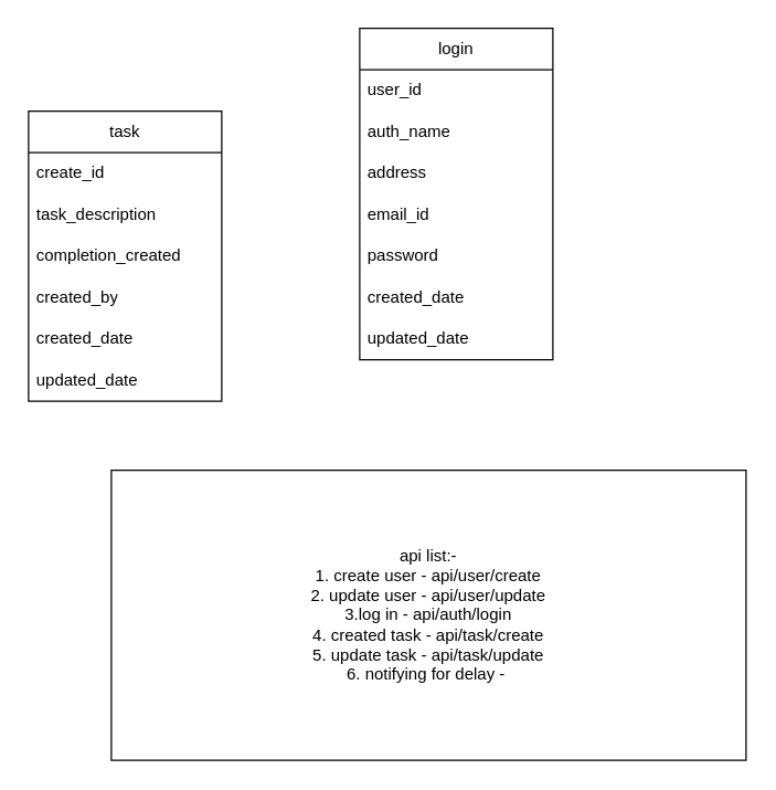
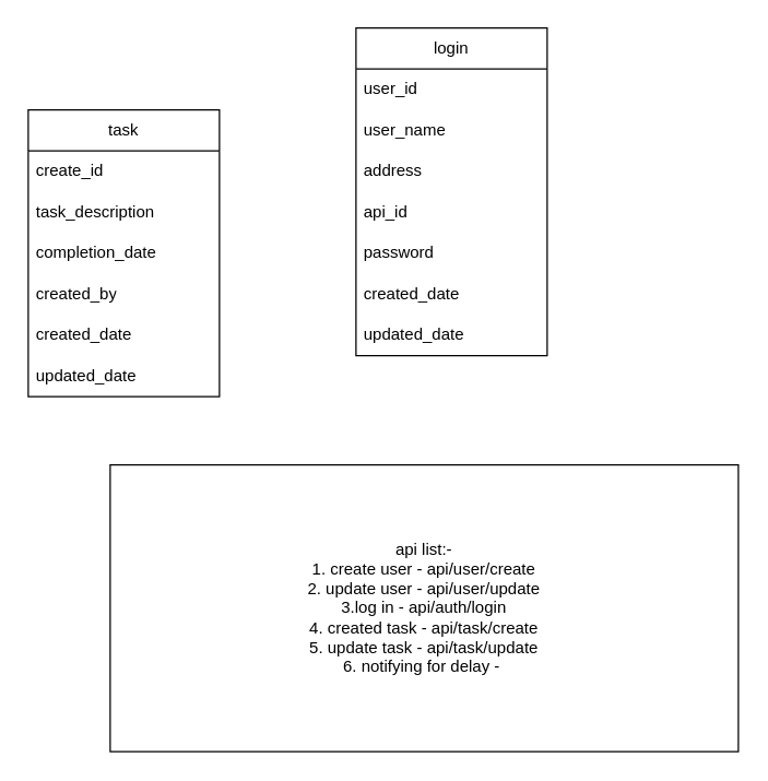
- <mxCell id="11" value="auth_name" style="text;strokeColor=none;fillColor=none;align=left;verticalAlign=middle;spacingLeft=4;spacingRight=4;overflow=hidden;points=[[0,0.5],[1,0.5]];portConstraint=eastwest;rotatable=0;whiteSpace=wrap;html=1;" vertex="1" parent="9"><mxGeometry y="60" width="140" height="30" as="geometry" /></mxCell>
+ <mxCell id="11" value="user_name" style="text;strokeColor=none;fillColor=none;align=left;verticalAlign=middle;spacingLeft=4;spacingRight=4;overflow=hidden;points=[[0,0.5],[1,0.5]];portConstraint=eastwest;rotatable=0;whiteSpace=wrap;html=1;" vertex="1" parent="9"><mxGeometry y="60" width="140" height="30" as="geometry" /></mxCell>
- <mxCell id="13" value="email_id" style="text;strokeColor=none;fillColor=none;align=left;verticalAlign=middle;spacingLeft=4;spacingRight=4;overflow=hidden;points=[[0,0.5],[1,0.5]];portConstraint=eastwest;rotatable=0;whiteSpace=wrap;html=1;" vertex="1" parent="9"><mxGeometry y="120" width="140" height="30" as="geometry" /></mxCell>
+ <mxCell id="13" value="api_id" style="text;strokeColor=none;fillColor=none;align=left;verticalAlign=middle;spacingLeft=4;spacingRight=4;overflow=hidden;points=[[0,0.5],[1,0.5]];portConstraint=eastwest;rotatable=0;whiteSpace=wrap;html=1;" vertex="1" parent="9"><mxGeometry y="120" width="140" height="30" as="geometry" /></mxCell>
- <mxCell id="5" value="completion_created" style="text;strokeColor=none;fillColor=none;align=left;verticalAlign=middle;spacingLeft=4;spacingRight=4;overflow=hidden;points=[[0,0.5],[1,0.5]];portConstraint=eastwest;rotatable=0;whiteSpace=wrap;html=1;" vertex="1" parent="2"><mxGeometry y="90" width="140" height="30" as="geometry" /></mxCell>
+ <mxCell id="5" value="completion_date" style="text;strokeColor=none;fillColor=none;align=left;verticalAlign=middle;spacingLeft=4;spacingRight=4;overflow=hidden;points=[[0,0.5],[1,0.5]];portConstraint=eastwest;rotatable=0;whiteSpace=wrap;html=1;" vertex="1" parent="2"><mxGeometry y="90" width="140" height="30" as="geometry" /></mxCell>
